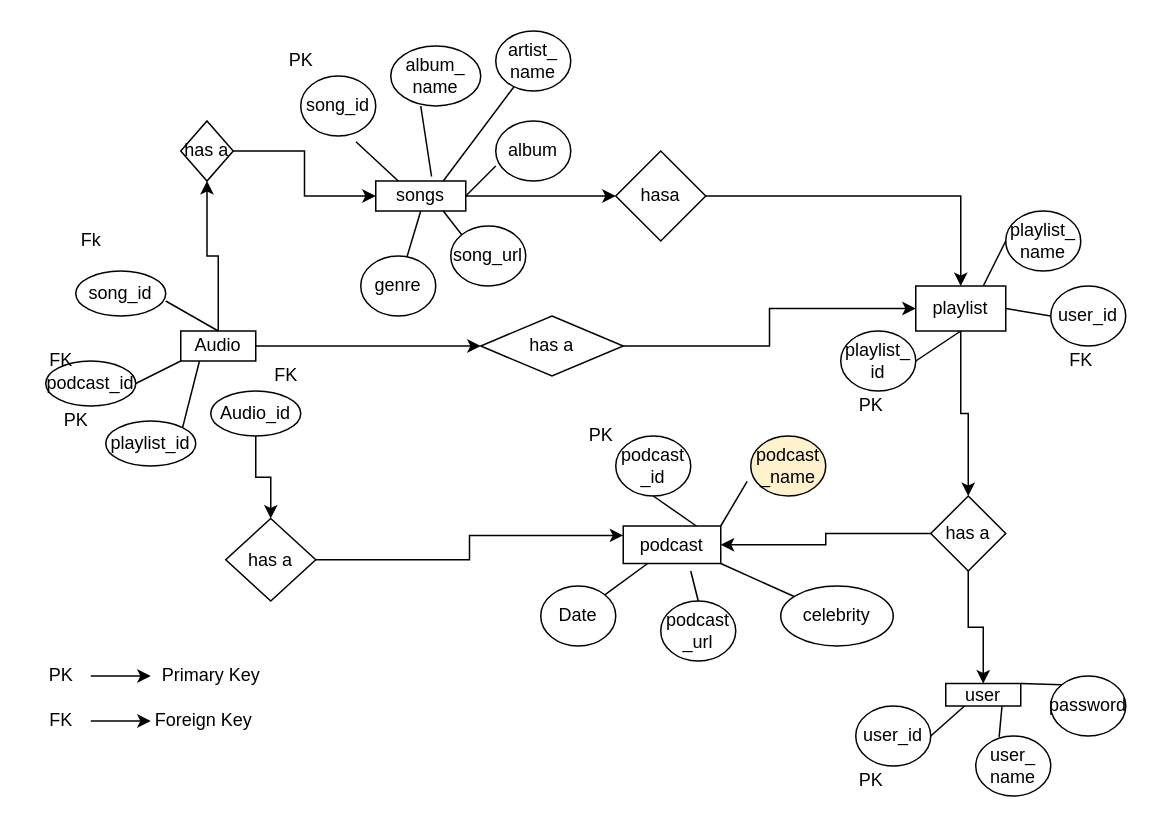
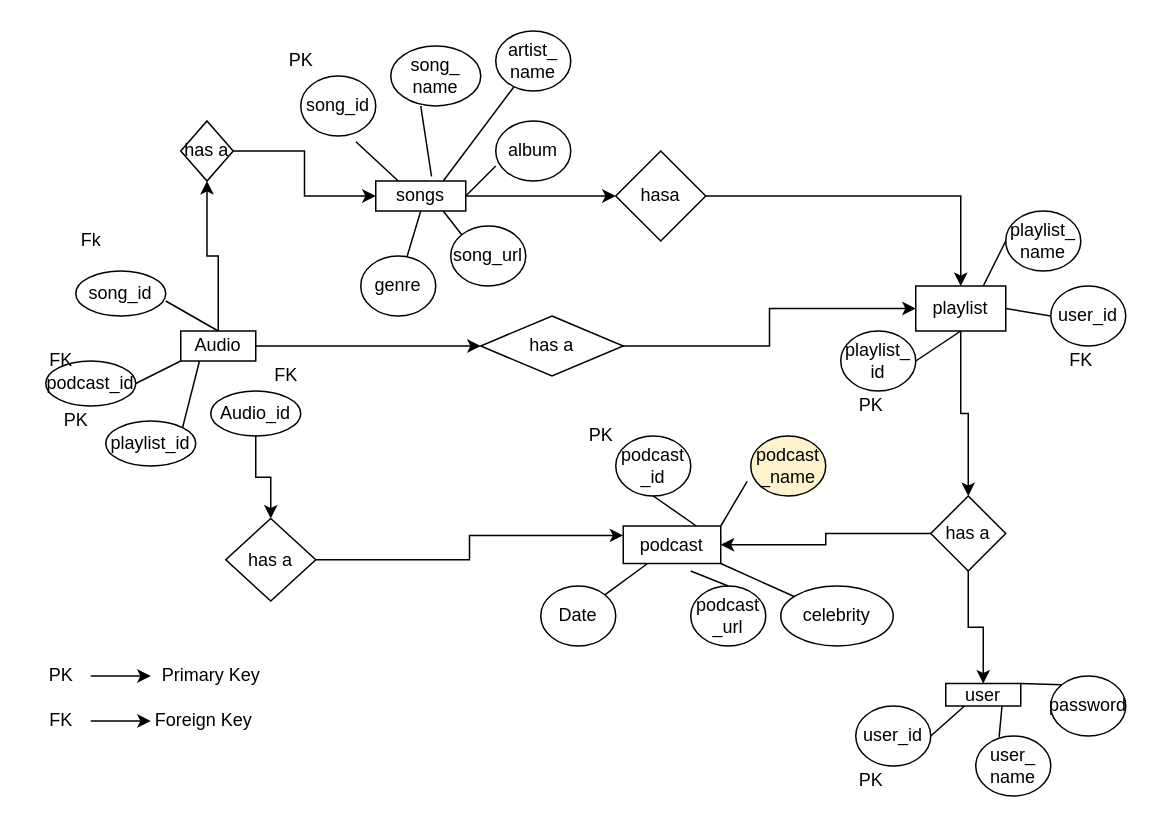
- <mxCell id="18" value="album_&lt;br&gt;name" style="ellipse;whiteSpace=wrap;html=1;" vertex="1" parent="1"><mxGeometry x="260" y="30" width="60" height="40" as="geometry" /></mxCell>
+ <mxCell id="18" value="song_&lt;br&gt;name" style="ellipse;whiteSpace=wrap;html=1;" vertex="1" parent="1"><mxGeometry x="260" y="30" width="60" height="40" as="geometry" /></mxCell>
- <mxCell id="44" value="podcast&lt;br&gt;_url" style="ellipse;whiteSpace=wrap;html=1;" vertex="1" parent="1"><mxGeometry x="440" y="400" width="50" height="40" as="geometry" /></mxCell>
+ <mxCell id="44" value="podcast&lt;br&gt;_url" style="ellipse;whiteSpace=wrap;html=1;" vertex="1" parent="1"><mxGeometry x="460" y="390" width="50" height="40" as="geometry" /></mxCell>
